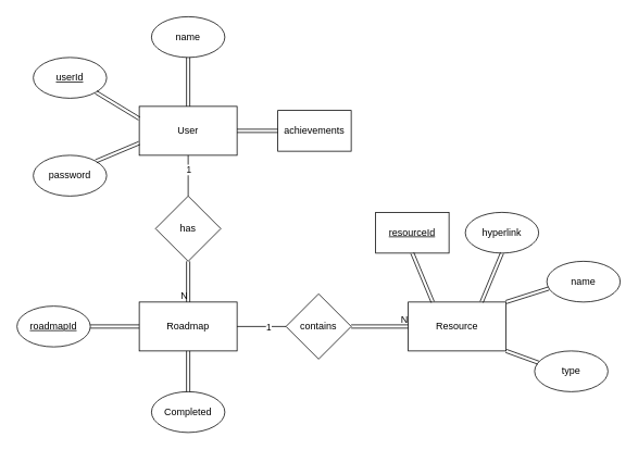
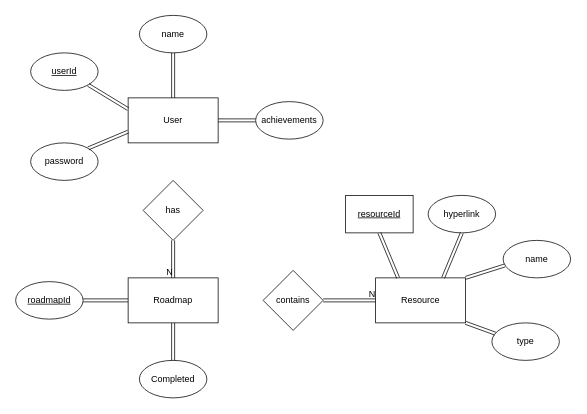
- <mxCell id="27" value="achievements" style="whiteSpace=wrap;html=1;rounded=0;" vertex="1" parent="1"><mxGeometry x="340" y="135" width="90" height="50" as="geometry" /></mxCell>
+ <mxCell id="27" value="achievements" style="ellipse;whiteSpace=wrap;html=1;" vertex="1" parent="1"><mxGeometry x="340" y="135" width="90" height="50" as="geometry" /></mxCell>
- <mxCell id="6" value="" style="endArrow=none;html=1;entryX=0.5;entryY=0;entryDx=0;entryDy=0;exitX=0.5;exitY=1;exitDx=0;exitDy=0;" edge="1" parent="1" source="2" target="5"><mxGeometry width="50" height="50" relative="1" as="geometry"><mxPoint x="-20" y="320" as="sourcePoint" /><mxPoint x="30" y="270" as="targetPoint" /></mxGeometry></mxCell>
- <mxCell id="7" value="1" style="edgeLabel;html=1;align=center;verticalAlign=middle;resizable=0;points=[];" vertex="1" connectable="0" parent="6"><mxGeometry x="-0.329" relative="1" as="geometry"><mxPoint as="offset" /></mxGeometry></mxCell>
- <mxCell id="11" value="" style="endArrow=none;html=1;exitX=1;exitY=0.5;exitDx=0;exitDy=0;entryX=0;entryY=0.5;entryDx=0;entryDy=0;" edge="1" parent="1" source="3" target="10"><mxGeometry width="50" height="50" relative="1" as="geometry"><mxPoint x="310" y="370" as="sourcePoint" /><mxPoint x="360" y="320" as="targetPoint" /></mxGeometry></mxCell>
- <mxCell id="12" value="1" style="edgeLabel;html=1;align=center;verticalAlign=middle;resizable=0;points=[];" vertex="1" connectable="0" parent="11"><mxGeometry x="0.267" relative="1" as="geometry"><mxPoint as="offset" /></mxGeometry></mxCell>
